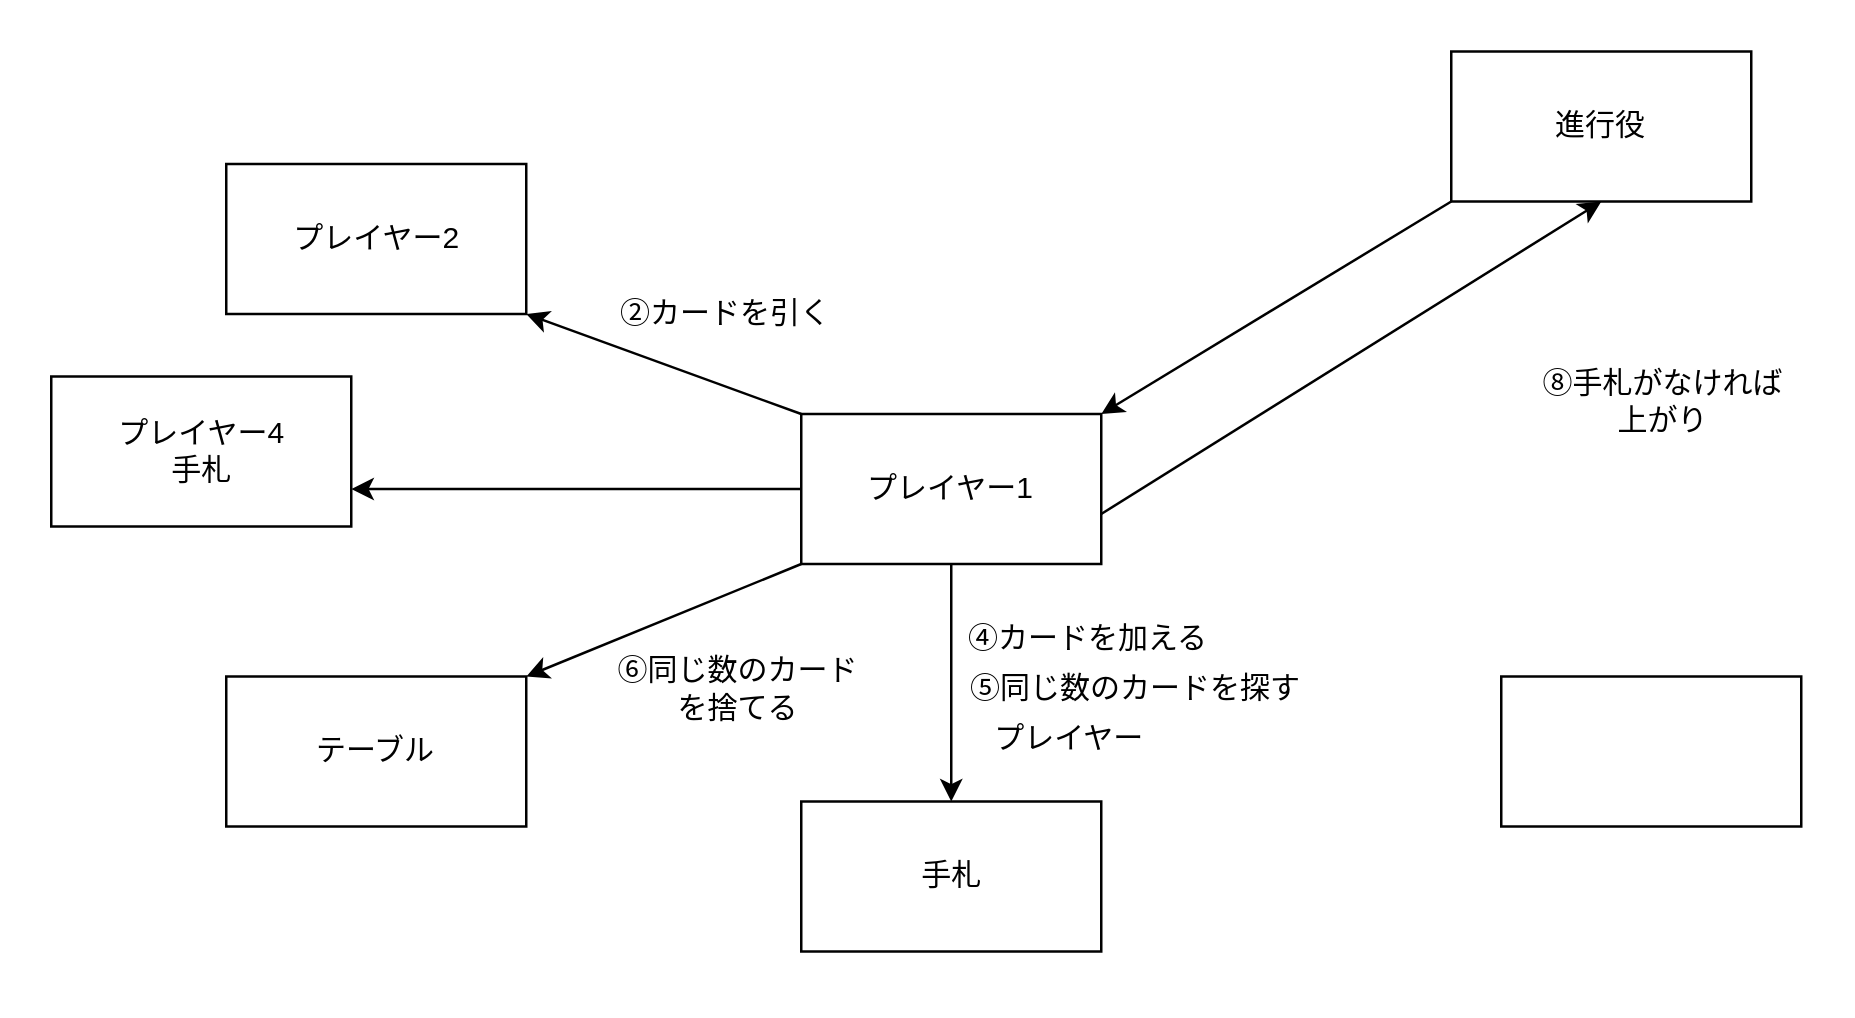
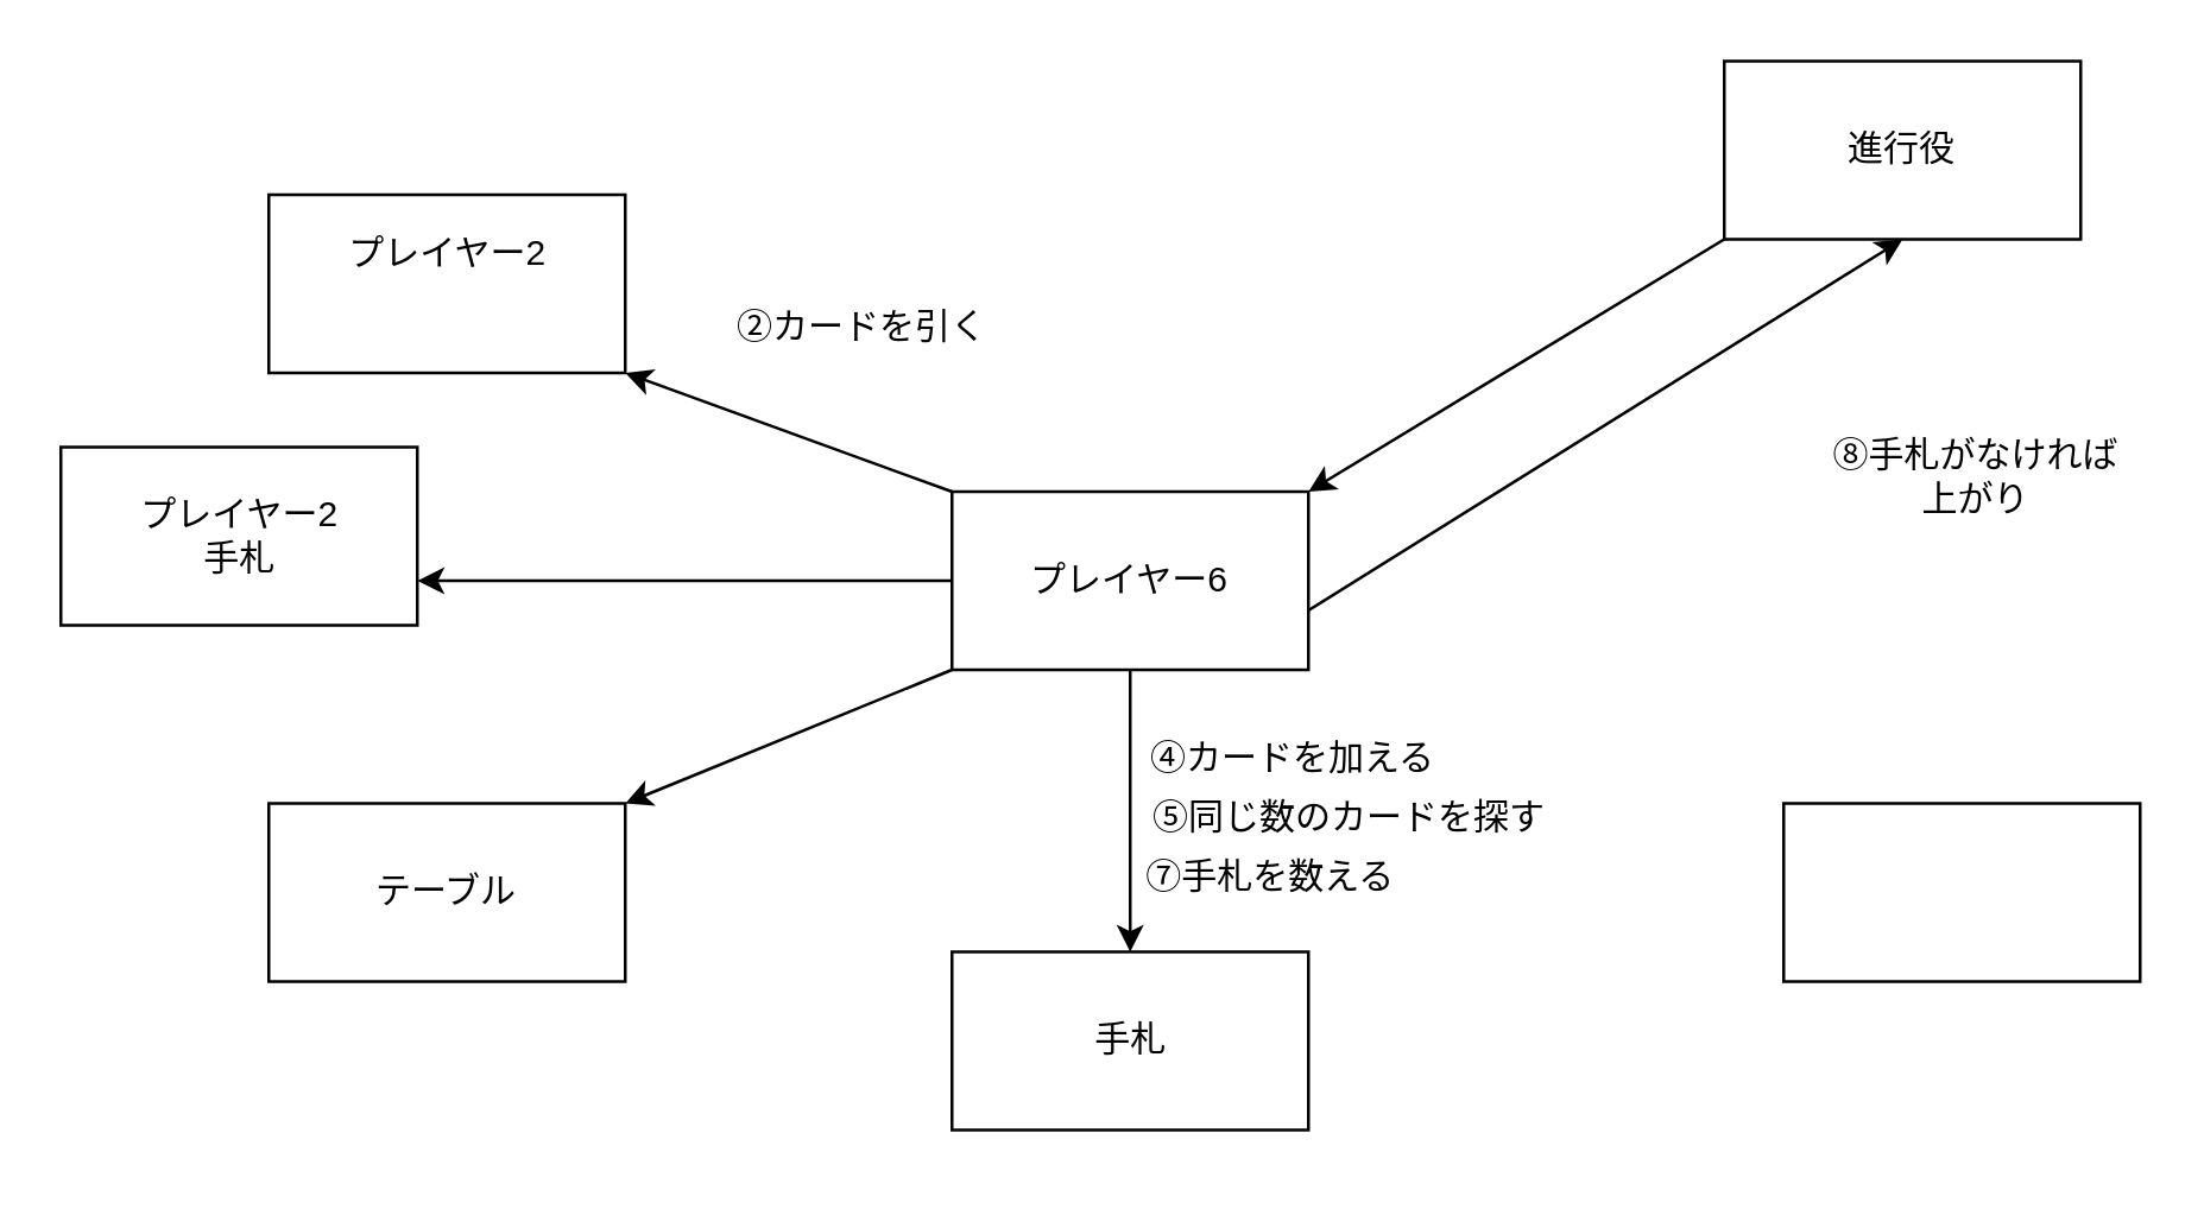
- <mxCell id="16" value="プレイヤー2" style="text;html=1;strokeColor=none;fillColor=none;align=center;verticalAlign=middle;whiteSpace=wrap;rounded=0;" vertex="1" parent="1"><mxGeometry x="102.5" y="80" width="95" height="30" as="geometry" /></mxCell>
+ <mxCell id="16" value="プレイヤー2" style="text;html=1;strokeColor=none;fillColor=none;align=center;verticalAlign=middle;whiteSpace=wrap;rounded=0;" vertex="1" parent="1"><mxGeometry x="102.5" y="70" width="95" height="30" as="geometry" /></mxCell>
- <mxCell id="18" value="②カードを引く" style="text;html=1;strokeColor=none;fillColor=none;align=center;verticalAlign=middle;whiteSpace=wrap;rounded=0;" vertex="1" parent="1"><mxGeometry x="240" y="110" width="100" height="30" as="geometry" /></mxCell>
+ <mxCell id="18" value="②カードを引く" style="text;html=1;strokeColor=none;fillColor=none;align=center;verticalAlign=middle;whiteSpace=wrap;rounded=0;" vertex="1" parent="1"><mxGeometry x="240" y="95" width="100" height="30" as="geometry" /></mxCell>
- <mxCell id="20" value="プレイヤー4&lt;br&gt;手札" style="text;html=1;strokeColor=none;fillColor=none;align=center;verticalAlign=middle;whiteSpace=wrap;rounded=0;" vertex="1" parent="1"><mxGeometry x="42.5" y="145" width="75" height="70" as="geometry" /></mxCell>
+ <mxCell id="20" value="プレイヤー2&lt;br&gt;手札" style="text;html=1;strokeColor=none;fillColor=none;align=center;verticalAlign=middle;whiteSpace=wrap;rounded=0;" vertex="1" parent="1"><mxGeometry x="42.5" y="145" width="75" height="70" as="geometry" /></mxCell>
- <mxCell id="10" value="プレイヤー1" style="text;html=1;strokeColor=none;fillColor=none;align=center;verticalAlign=middle;whiteSpace=wrap;rounded=0;" parent="1" vertex="1"><mxGeometry x="345" y="180" width="70" height="30" as="geometry" /></mxCell>
+ <mxCell id="10" value="プレイヤー6" style="text;html=1;strokeColor=none;fillColor=none;align=center;verticalAlign=middle;whiteSpace=wrap;rounded=0;" parent="1" vertex="1"><mxGeometry x="345" y="180" width="70" height="30" as="geometry" /></mxCell>
- <mxCell id="24" value="⑥同じ数のカード&lt;br&gt;を捨てる" style="text;html=1;strokeColor=none;fillColor=none;align=center;verticalAlign=middle;whiteSpace=wrap;rounded=0;" vertex="1" parent="1"><mxGeometry x="230" y="260" width="130" height="30" as="geometry" /></mxCell>
- <mxCell id="25" value="プレイヤー" style="text;html=1;strokeColor=none;fillColor=none;align=center;verticalAlign=middle;whiteSpace=wrap;rounded=0;" vertex="1" parent="1"><mxGeometry x="370" y="280" width="115" height="30" as="geometry" /></mxCell>
+ <mxCell id="25" value="⑦手札を数える" style="text;html=1;strokeColor=none;fillColor=none;align=center;verticalAlign=middle;whiteSpace=wrap;rounded=0;" vertex="1" parent="1"><mxGeometry x="370" y="280" width="115" height="30" as="geometry" /></mxCell>
